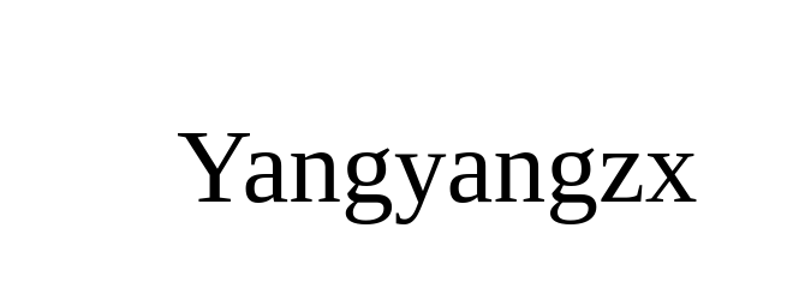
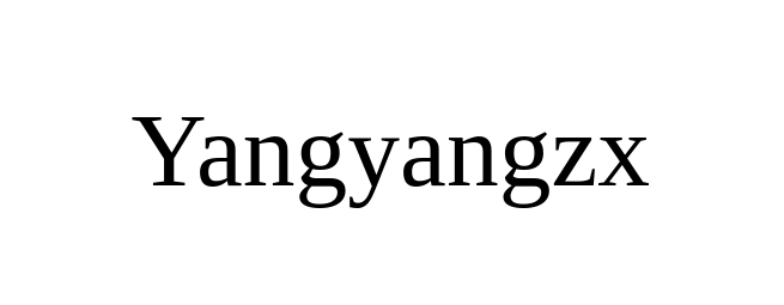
- <mxCell id="2" value="Yangyangzx" style="text;html=1;align=center;verticalAlign=middle;resizable=0;points=[];autosize=1;strokeColor=none;fillColor=none;fontSize=35;fontFamily=Lucida Console;" vertex="1" parent="1"><mxGeometry x="35" y="25" width="220" height="60" as="geometry" /></mxCell>
+ <mxCell id="2" value="Yangyangzx" style="text;html=1;align=center;verticalAlign=middle;resizable=0;points=[];autosize=1;strokeColor=none;fillColor=none;fontSize=35;fontFamily=Lucida Console;" vertex="1" parent="1"><mxGeometry x="20" y="20" width="220" height="60" as="geometry" /></mxCell>
